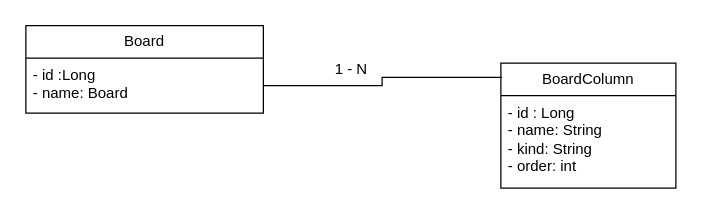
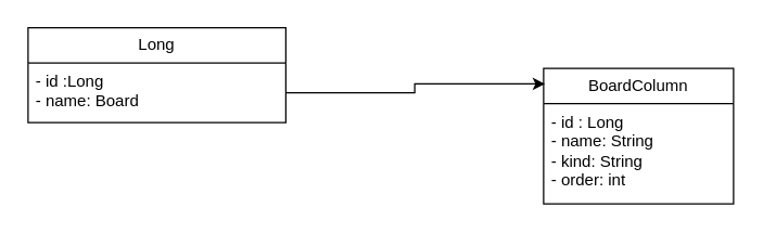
- <mxCell id="2" value="Board" style="swimlane;fontStyle=0;childLayout=stackLayout;horizontal=1;startSize=26;fillColor=none;horizontalStack=0;resizeParent=1;resizeParentMax=0;resizeLast=0;collapsible=1;marginBottom=0;whiteSpace=wrap;html=1;" vertex="1" parent="1"><mxGeometry x="20" y="20" width="190" height="70" as="geometry" /></mxCell>
+ <mxCell id="2" value="Long" style="swimlane;fontStyle=0;childLayout=stackLayout;horizontal=1;startSize=26;fillColor=none;horizontalStack=0;resizeParent=1;resizeParentMax=0;resizeLast=0;collapsible=1;marginBottom=0;whiteSpace=wrap;html=1;" vertex="1" parent="1"><mxGeometry x="20" y="20" width="190" height="70" as="geometry" /></mxCell>
- <mxCell id="7" value="1 - N" style="text;html=1;align=center;verticalAlign=middle;resizable=0;points=[];autosize=1;strokeColor=none;fillColor=none;" vertex="1" parent="1"><mxGeometry x="255" y="40" width="50" height="30" as="geometry" /></mxCell>
- <mxCell id="6" style="edgeStyle=orthogonalEdgeStyle;rounded=0;orthogonalLoop=1;jettySize=auto;html=1;entryX=0.007;entryY=0.114;entryDx=0;entryDy=0;entryPerimeter=0;endArrow=none;" edge="1" parent="1" source="3" target="4"><mxGeometry relative="1" as="geometry" /></mxCell>
+ <mxCell id="6" style="edgeStyle=orthogonalEdgeStyle;rounded=0;orthogonalLoop=1;jettySize=auto;html=1;entryX=0.007;entryY=0.114;entryDx=0;entryDy=0;entryPerimeter=0;" edge="1" parent="1" source="3" target="4"><mxGeometry relative="1" as="geometry" /></mxCell>
